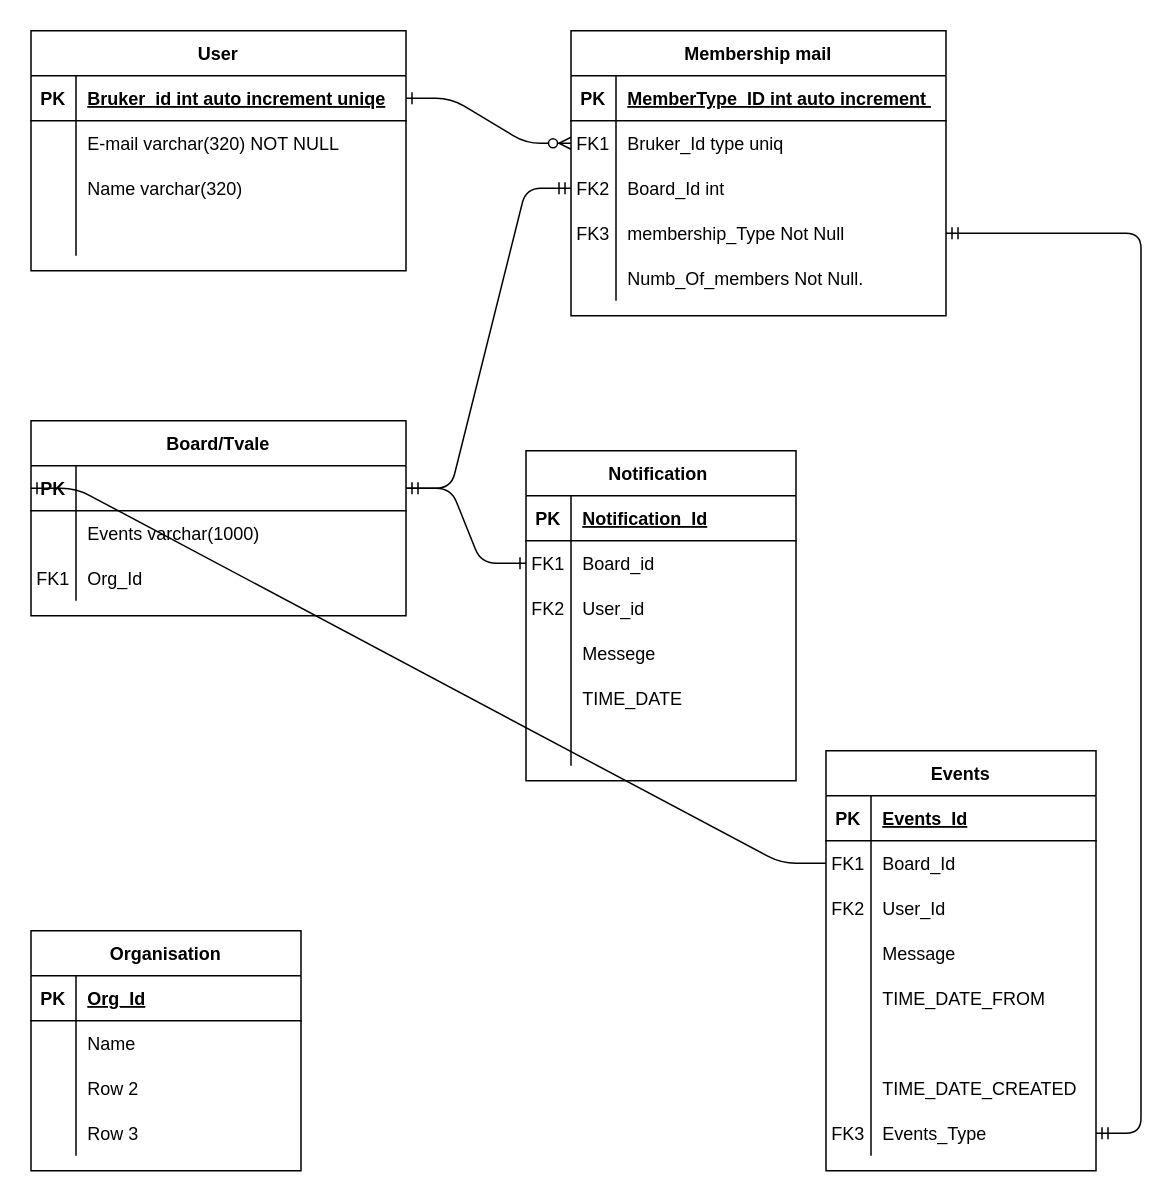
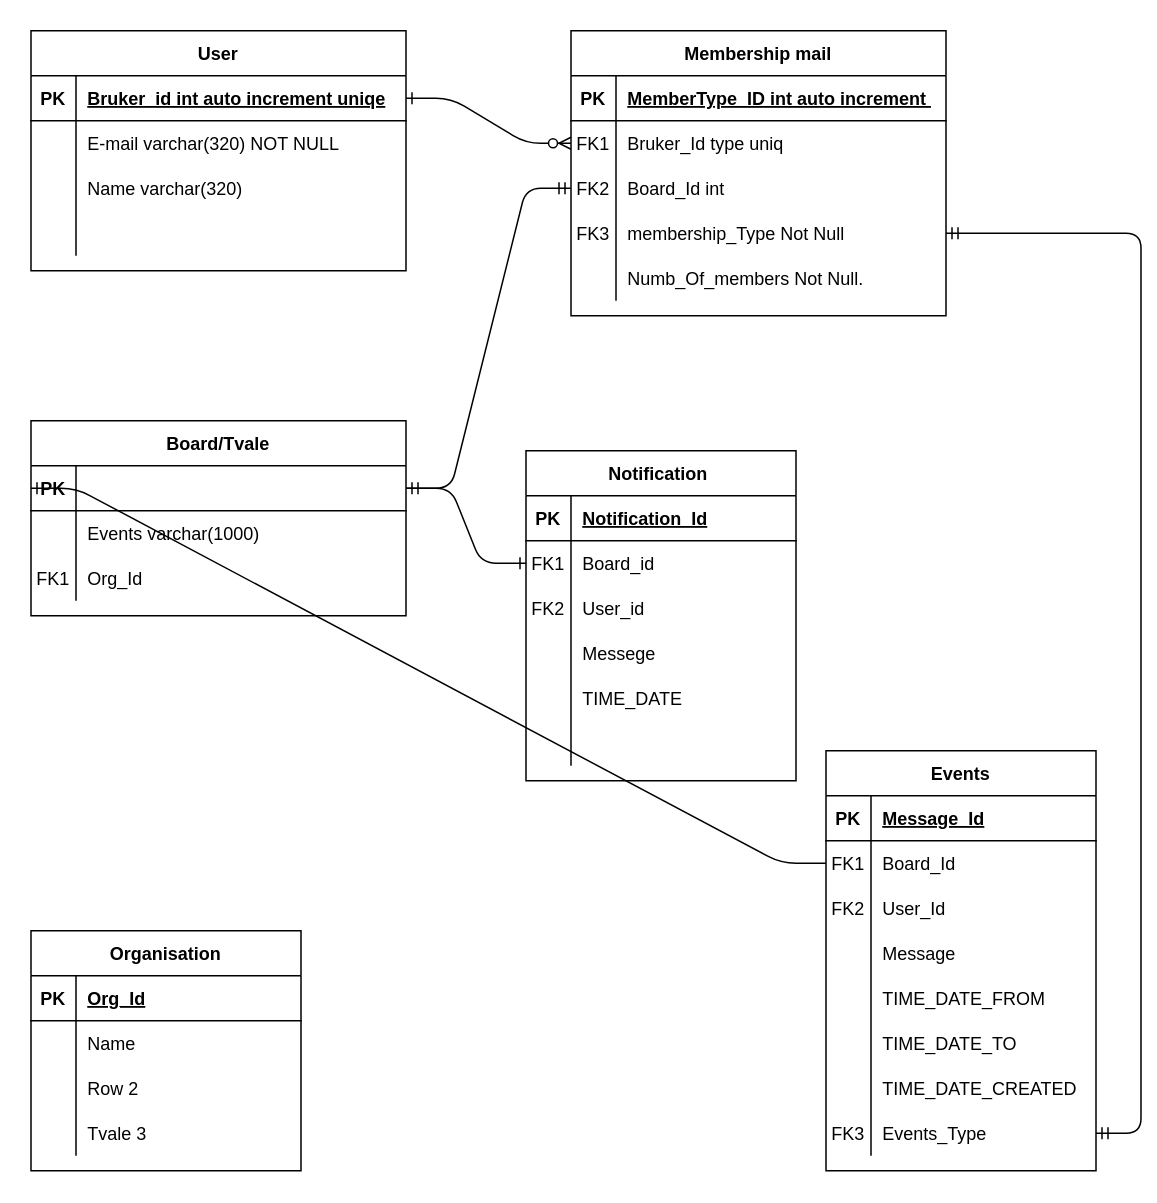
- <mxCell id="67" value="Events_Id" style="shape=partialRectangle;connectable=0;fillColor=none;top=0;left=0;bottom=0;right=0;align=left;spacingLeft=6;fontStyle=5;overflow=hidden;" vertex="1" parent="65"><mxGeometry x="30" width="150" height="30" as="geometry" /></mxCell>
+ <mxCell id="67" value="Message_Id" style="shape=partialRectangle;connectable=0;fillColor=none;top=0;left=0;bottom=0;right=0;align=left;spacingLeft=6;fontStyle=5;overflow=hidden;" vertex="1" parent="65"><mxGeometry x="30" width="150" height="30" as="geometry" /></mxCell>
+ <mxCell id="82" value="TIME_DATE_TO" style="shape=partialRectangle;connectable=0;fillColor=none;top=0;left=0;bottom=0;right=0;align=left;spacingLeft=6;overflow=hidden;" vertex="1" parent="80"><mxGeometry x="30" width="150" height="30" as="geometry" /></mxCell>
- <mxCell id="101" value="Row 3" style="shape=partialRectangle;connectable=0;fillColor=none;top=0;left=0;bottom=0;right=0;align=left;spacingLeft=6;overflow=hidden;" vertex="1" parent="99"><mxGeometry x="30" width="150" height="30" as="geometry" /></mxCell>
+ <mxCell id="101" value="Tvale 3" style="shape=partialRectangle;connectable=0;fillColor=none;top=0;left=0;bottom=0;right=0;align=left;spacingLeft=6;overflow=hidden;" vertex="1" parent="99"><mxGeometry x="30" width="150" height="30" as="geometry" /></mxCell>
